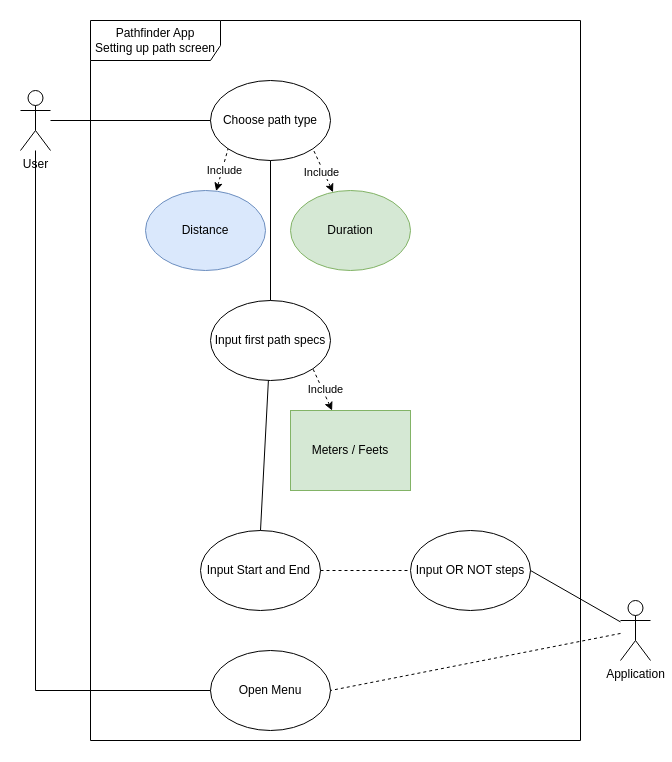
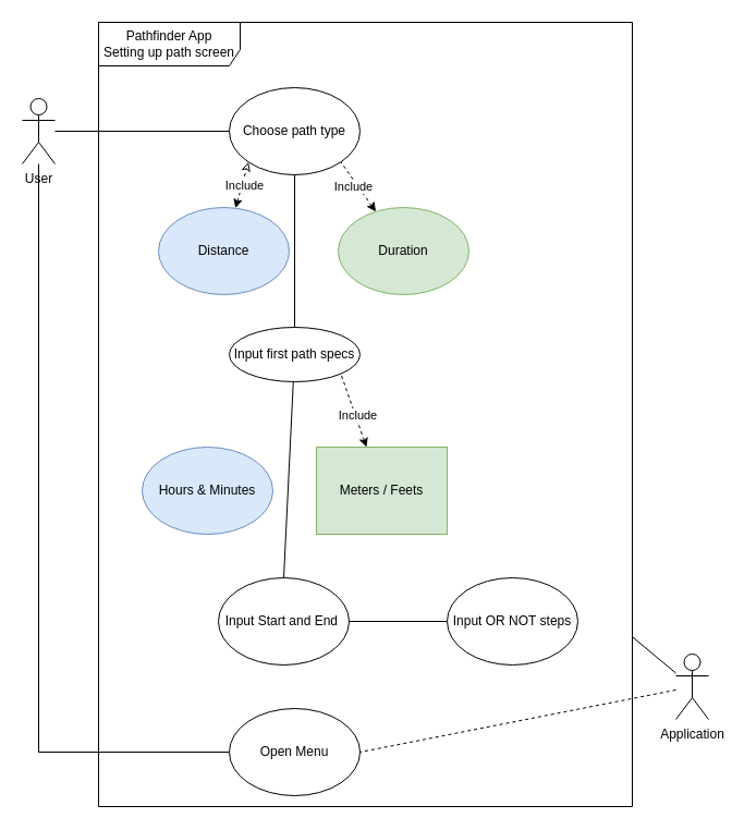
- <mxCell id="11" style="edgeStyle=none;rounded=0;orthogonalLoop=1;jettySize=auto;html=1;entryX=0;entryY=1;entryDx=0;entryDy=0;endArrow=none;endFill=0;dashed=1;startArrow=classic;startFill=1;" edge="1" parent="1" source="13" target="10"><mxGeometry relative="1" as="geometry" /></mxCell>
+ <mxCell id="11" style="edgeStyle=none;rounded=0;orthogonalLoop=1;jettySize=auto;html=1;entryX=0;entryY=1;entryDx=0;entryDy=0;endArrow=classic;endFill=0;dashed=1;startArrow=classic;startFill=1;" edge="1" parent="1" source="13" target="10"><mxGeometry relative="1" as="geometry" /></mxCell>
- <mxCell id="16" value="Duration" style="ellipse;whiteSpace=wrap;html=1;fillColor=#d5e8d4;strokeColor=#82b366;" vertex="1" parent="1"><mxGeometry x="290" y="190" width="120" height="80" as="geometry" /></mxCell>
+ <mxCell id="16" value="Duration" style="ellipse;whiteSpace=wrap;html=1;fillColor=#d5e8d4;strokeColor=#82b366;" vertex="1" parent="1"><mxGeometry x="310" y="190" width="120" height="80" as="geometry" /></mxCell>
- <mxCell id="18" value="Input first path specs" style="ellipse;whiteSpace=wrap;html=1;fillColor=none;" vertex="1" parent="1"><mxGeometry x="210" y="300" width="120" height="80" as="geometry" /></mxCell>
+ <mxCell id="18" value="Input first path specs" style="ellipse;whiteSpace=wrap;html=1;fillColor=none;" vertex="1" parent="1"><mxGeometry x="210" y="300" width="120" height="50" as="geometry" /></mxCell>
+ <mxCell id="22" value="Hours &amp;amp; Minutes" style="ellipse;whiteSpace=wrap;html=1;fillColor=#dae8fc;strokeColor=#6c8ebf;" vertex="1" parent="1"><mxGeometry x="130" y="410" width="120" height="80" as="geometry" /></mxCell>
- <mxCell id="23" style="edgeStyle=none;rounded=0;orthogonalLoop=1;jettySize=auto;html=1;entryX=0;entryY=0.5;entryDx=0;entryDy=0;endArrow=none;endFill=0;dashed=1;" edge="1" parent="1" source="24" target="25"><mxGeometry relative="1" as="geometry" /></mxCell>
+ <mxCell id="23" style="edgeStyle=none;rounded=0;orthogonalLoop=1;jettySize=auto;html=1;entryX=0;entryY=0.5;entryDx=0;entryDy=0;endArrow=none;endFill=0;" edge="1" parent="1" source="24" target="25"><mxGeometry relative="1" as="geometry" /></mxCell>
- <mxCell id="6" style="edgeStyle=none;rounded=0;orthogonalLoop=1;jettySize=auto;html=1;entryX=1;entryY=0.5;entryDx=0;entryDy=0;endArrow=none;endFill=0;" edge="1" parent="1" source="8" target="25"><mxGeometry relative="1" as="geometry" /></mxCell>
+ <mxCell id="6" style="edgeStyle=none;rounded=0;orthogonalLoop=1;jettySize=auto;html=1;endArrow=none;endFill=0;" edge="1" parent="1" source="8" target="2"><mxGeometry relative="1" as="geometry" /></mxCell>
